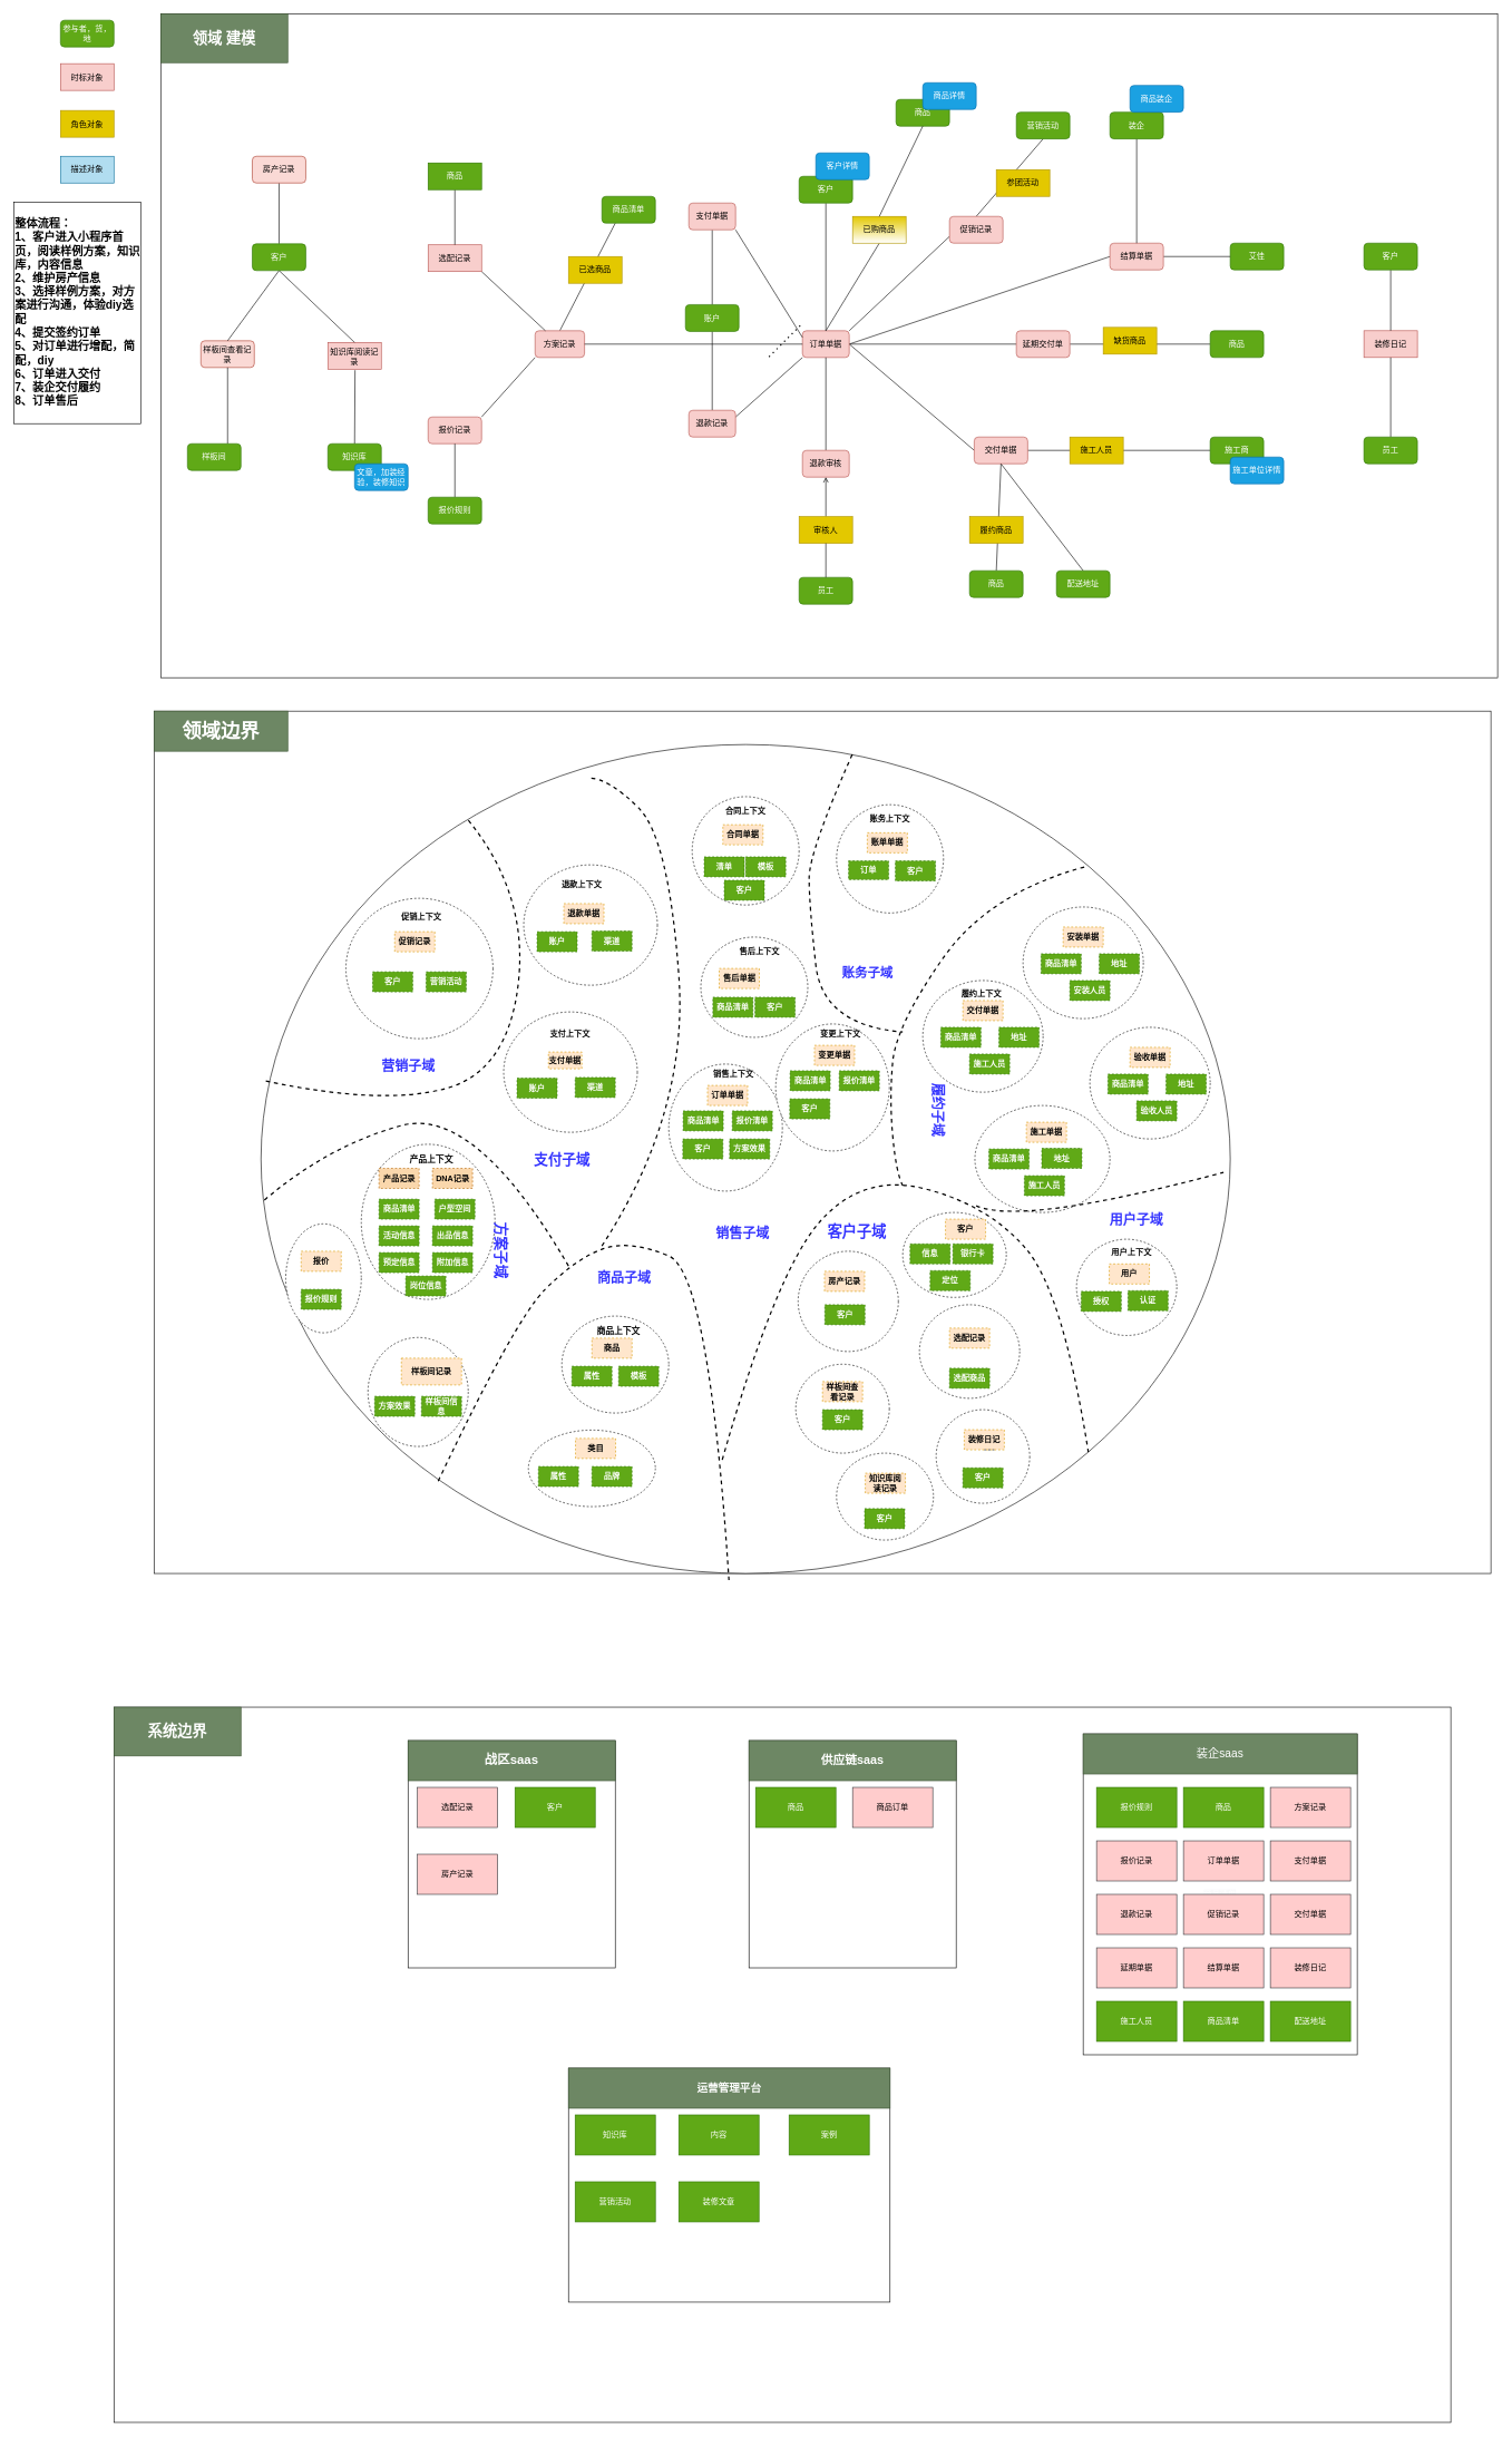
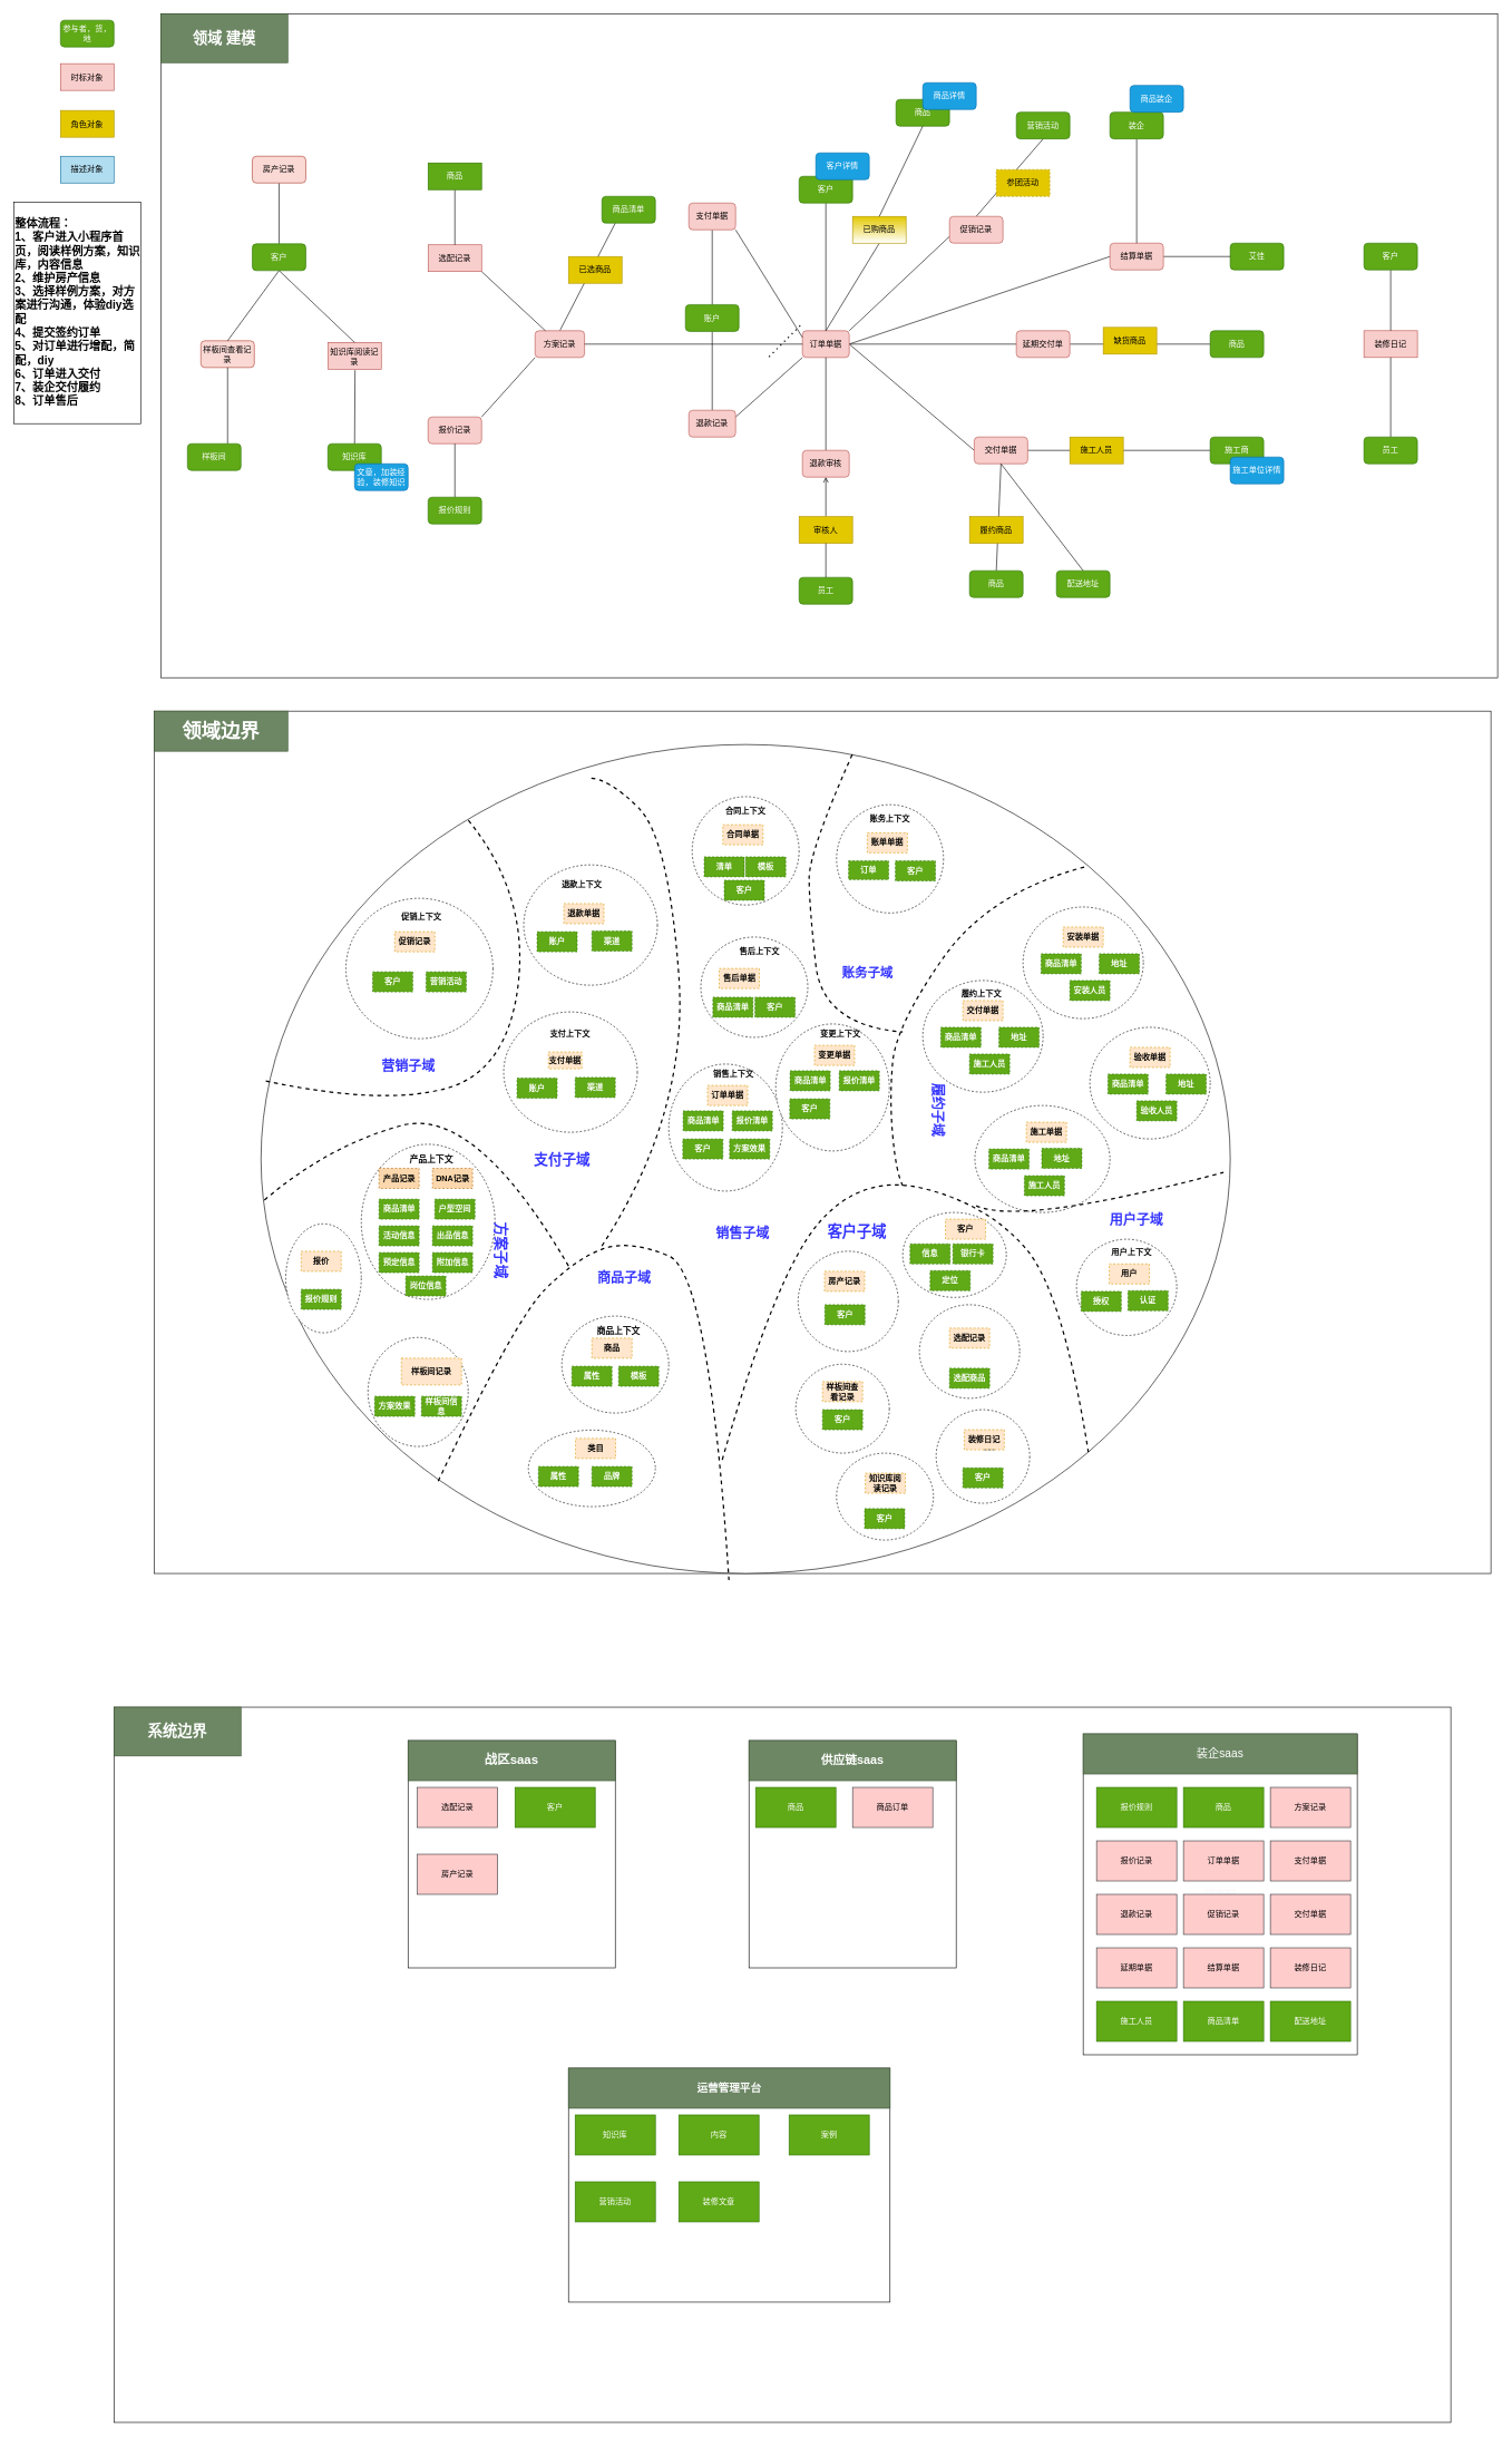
- <mxCell id="97" value="参团活动" style="rounded=1;whiteSpace=wrap;html=1;fillColor=#e3c800;strokeColor=#B09500;arcSize=0;fontColor=#000000;" parent="1" vertex="1"><mxGeometry x="1490" y="253" width="80" height="40" as="geometry" /></mxCell>
+ <mxCell id="97" value="参团活动" style="rounded=1;whiteSpace=wrap;html=1;fillColor=#e3c800;strokeColor=#B09500;arcSize=0;fontColor=#000000;dashed=1;" parent="1" vertex="1"><mxGeometry x="1490" y="253" width="80" height="40" as="geometry" /></mxCell>
